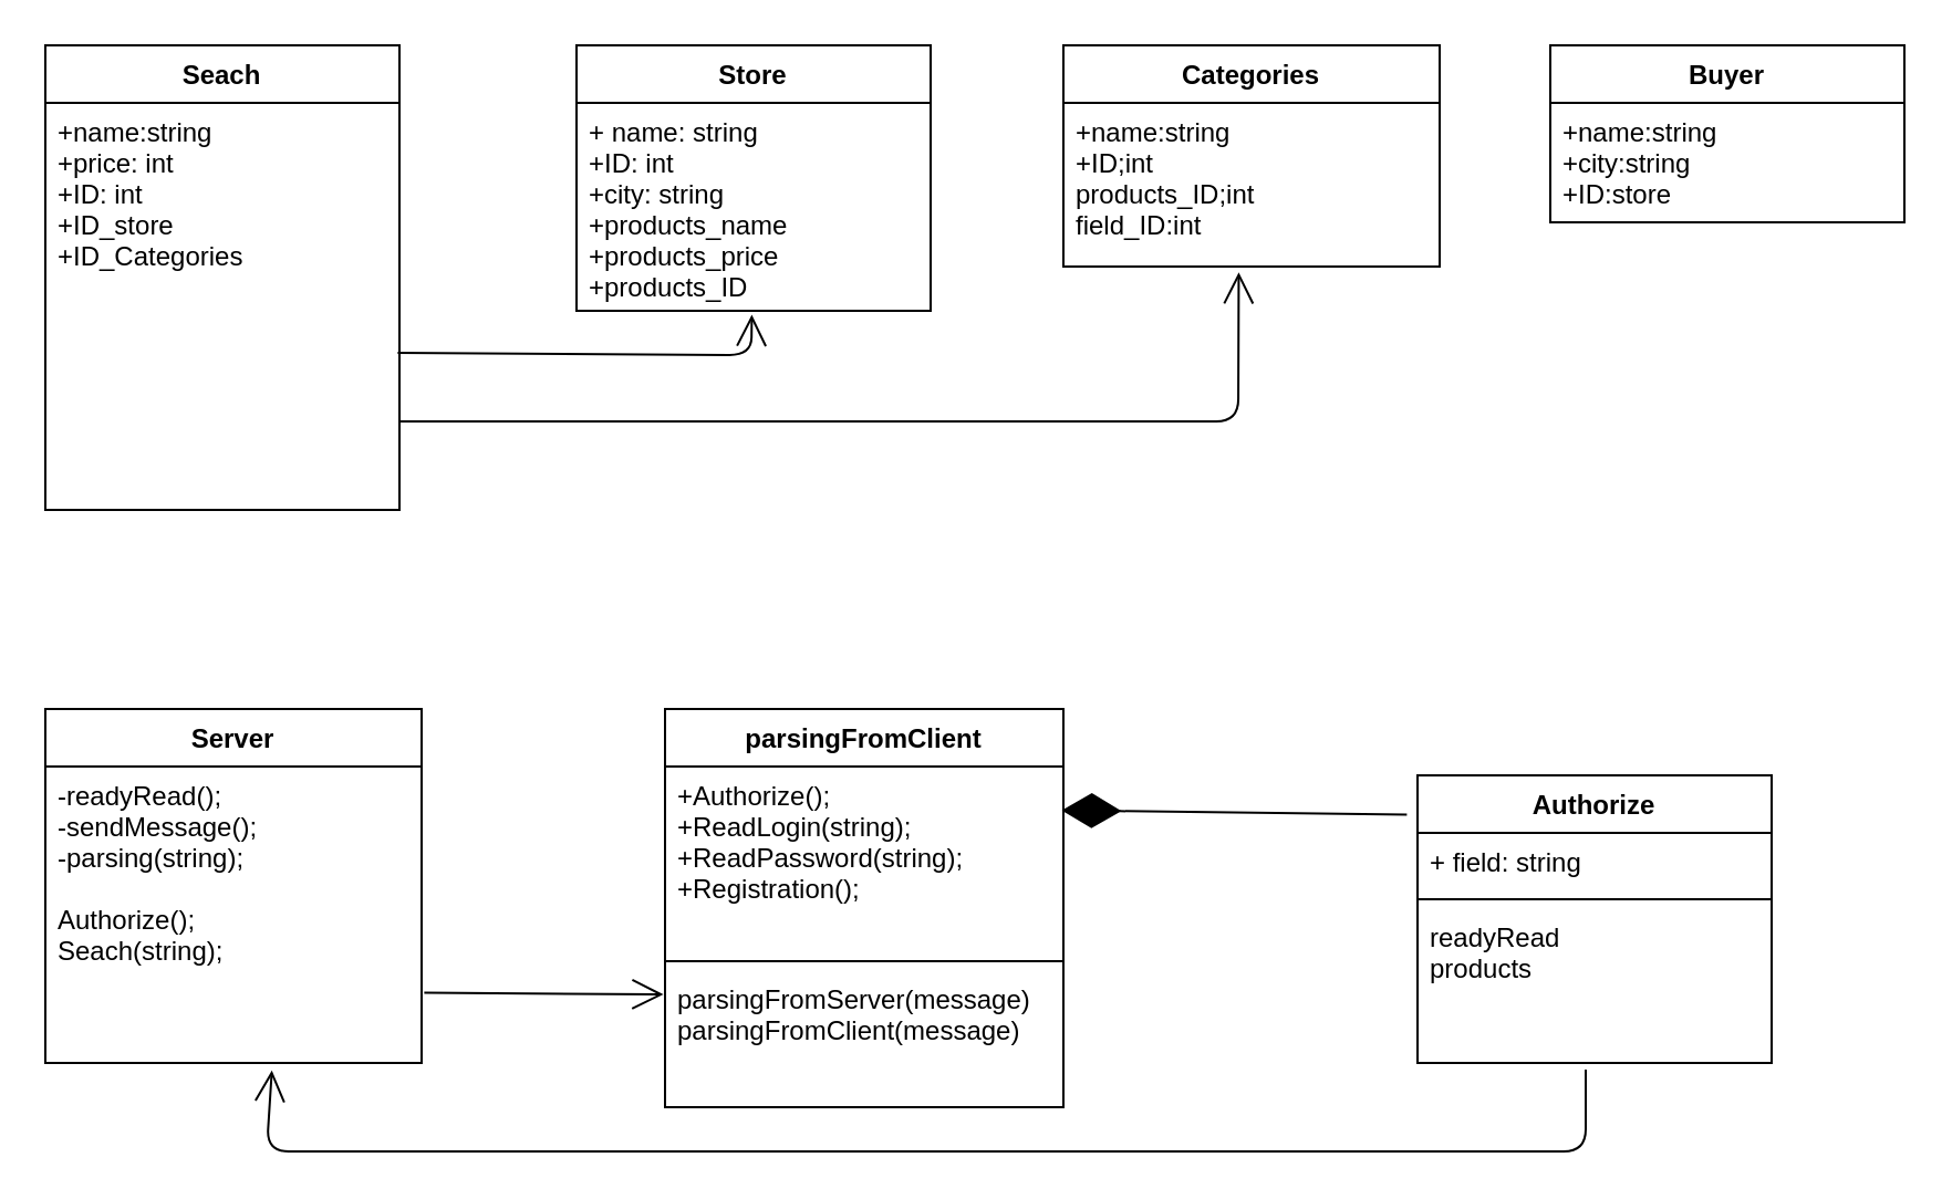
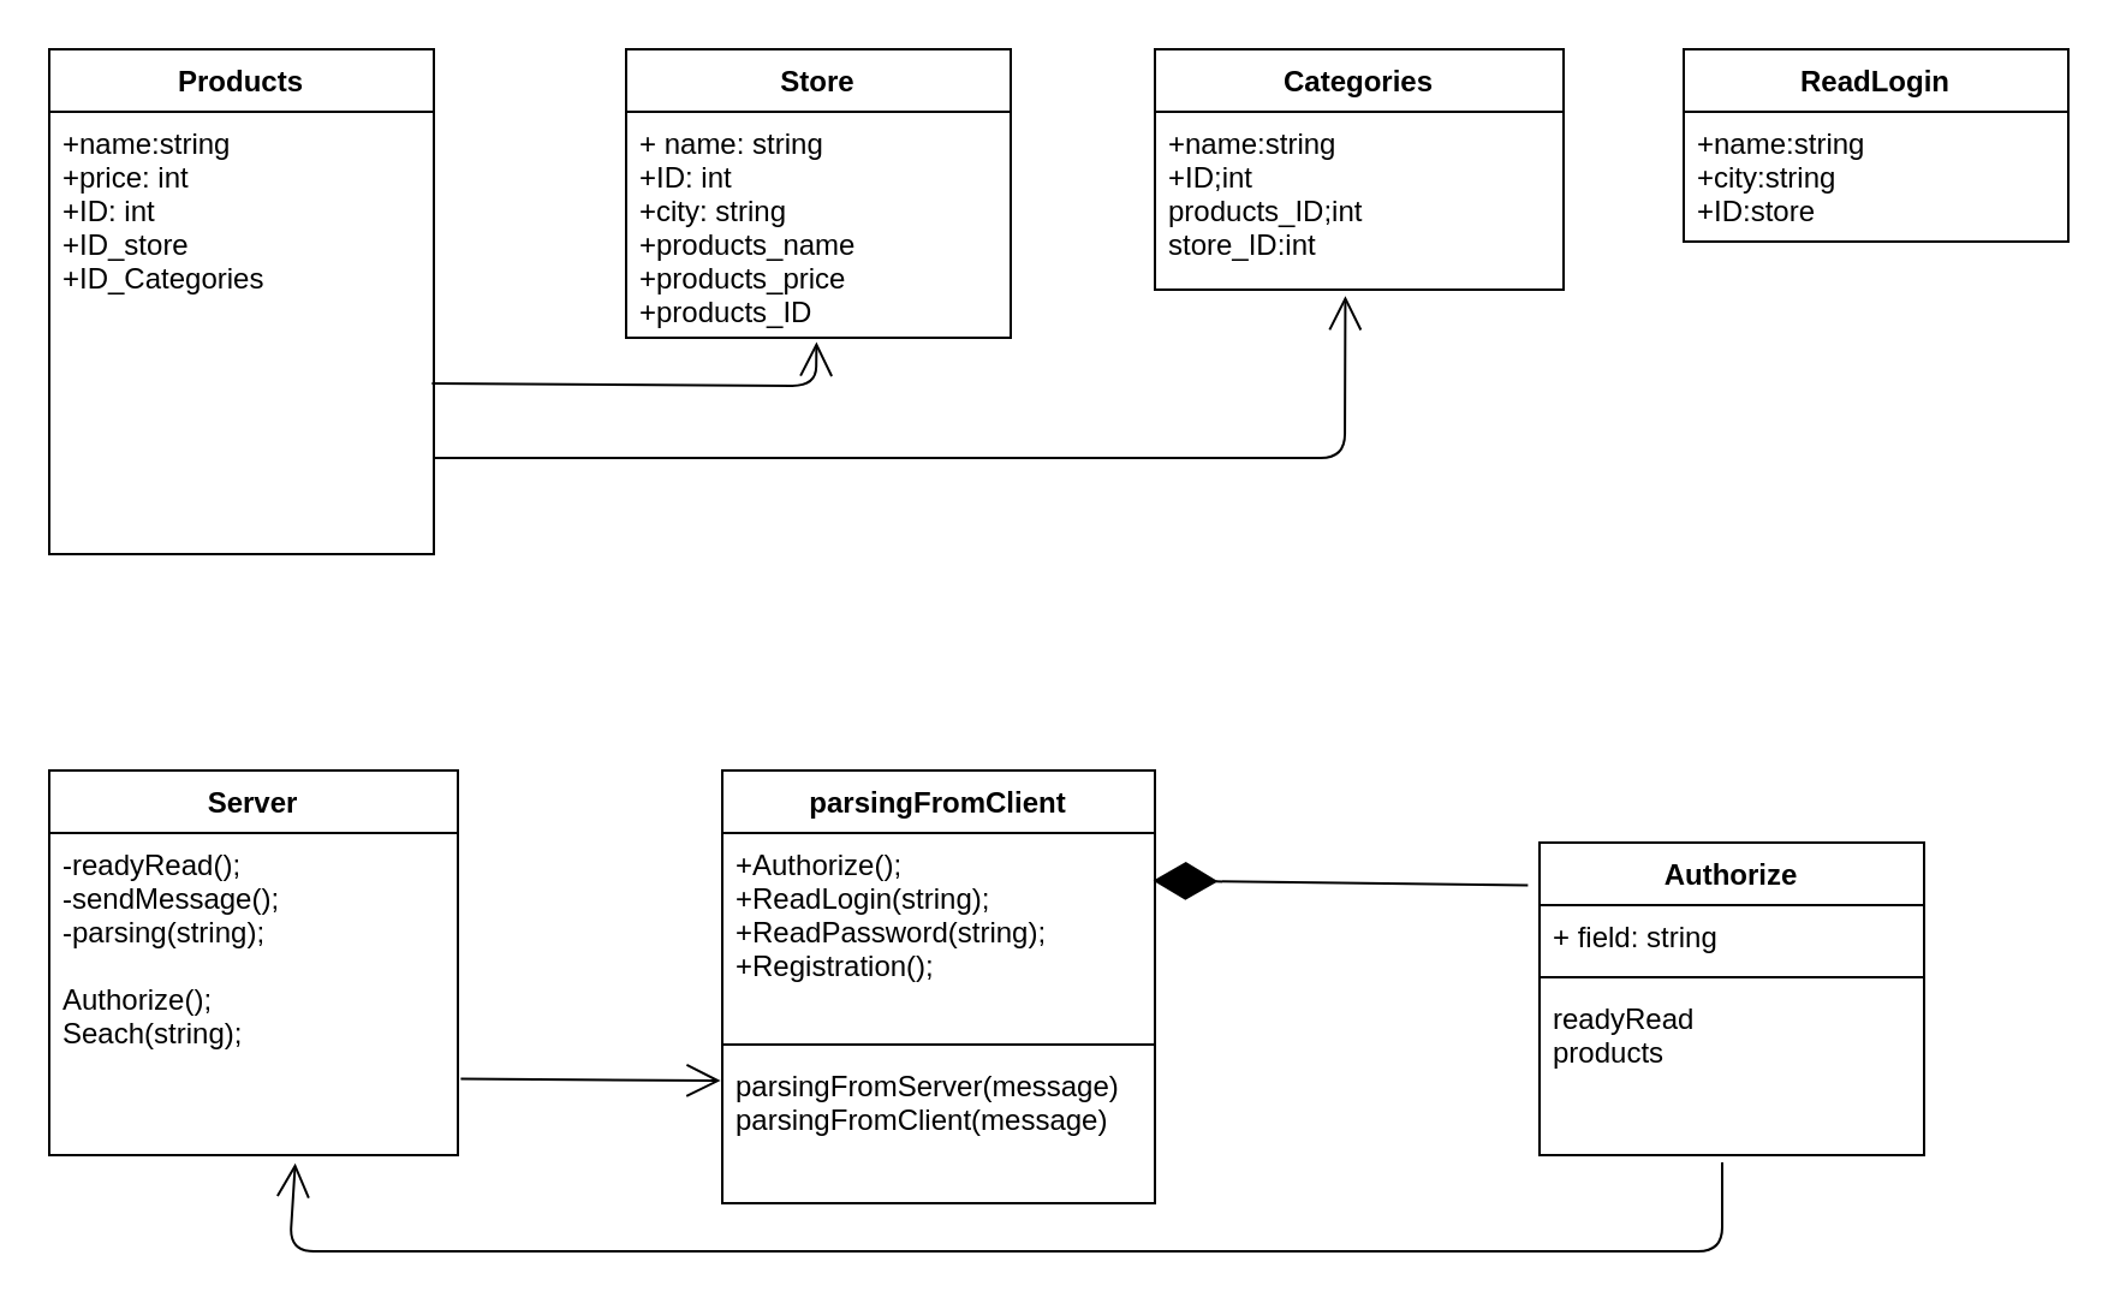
- <mxCell id="4" value="Seach" style="swimlane;fontStyle=1;align=center;verticalAlign=top;childLayout=stackLayout;horizontal=1;startSize=26;horizontalStack=0;resizeParent=1;resizeParentMax=0;resizeLast=0;collapsible=1;marginBottom=0;" parent="1" vertex="1"><mxGeometry x="20" y="20" width="160" height="210" as="geometry" /></mxCell>
+ <mxCell id="4" value="Products" style="swimlane;fontStyle=1;align=center;verticalAlign=top;childLayout=stackLayout;horizontal=1;startSize=26;horizontalStack=0;resizeParent=1;resizeParentMax=0;resizeLast=0;collapsible=1;marginBottom=0;" parent="1" vertex="1"><mxGeometry x="20" y="20" width="160" height="210" as="geometry" /></mxCell>
- <mxCell id="2" value="Buyer" style="swimlane;fontStyle=1;align=center;verticalAlign=top;childLayout=stackLayout;horizontal=1;startSize=26;horizontalStack=0;resizeParent=1;resizeParentMax=0;resizeLast=0;collapsible=1;marginBottom=0;" parent="1" vertex="1"><mxGeometry x="700" y="20" width="160" height="80" as="geometry" /></mxCell>
+ <mxCell id="2" value="ReadLogin" style="swimlane;fontStyle=1;align=center;verticalAlign=top;childLayout=stackLayout;horizontal=1;startSize=26;horizontalStack=0;resizeParent=1;resizeParentMax=0;resizeLast=0;collapsible=1;marginBottom=0;" parent="1" vertex="1"><mxGeometry x="700" y="20" width="160" height="80" as="geometry" /></mxCell>
- <mxCell id="7" value="+name:string&#10;+ID;int&#10;products_ID;int&#10;field_ID:int" style="text;strokeColor=none;fillColor=none;align=left;verticalAlign=top;spacingLeft=4;spacingRight=4;overflow=hidden;rotatable=0;points=[[0,0.5],[1,0.5]];portConstraint=eastwest;" parent="6" vertex="1"><mxGeometry y="26" width="170" height="74" as="geometry" /></mxCell>
+ <mxCell id="7" value="+name:string&#10;+ID;int&#10;products_ID;int&#10;store_ID:int" style="text;strokeColor=none;fillColor=none;align=left;verticalAlign=top;spacingLeft=4;spacingRight=4;overflow=hidden;rotatable=0;points=[[0,0.5],[1,0.5]];portConstraint=eastwest;" parent="6" vertex="1"><mxGeometry y="26" width="170" height="74" as="geometry" /></mxCell>
